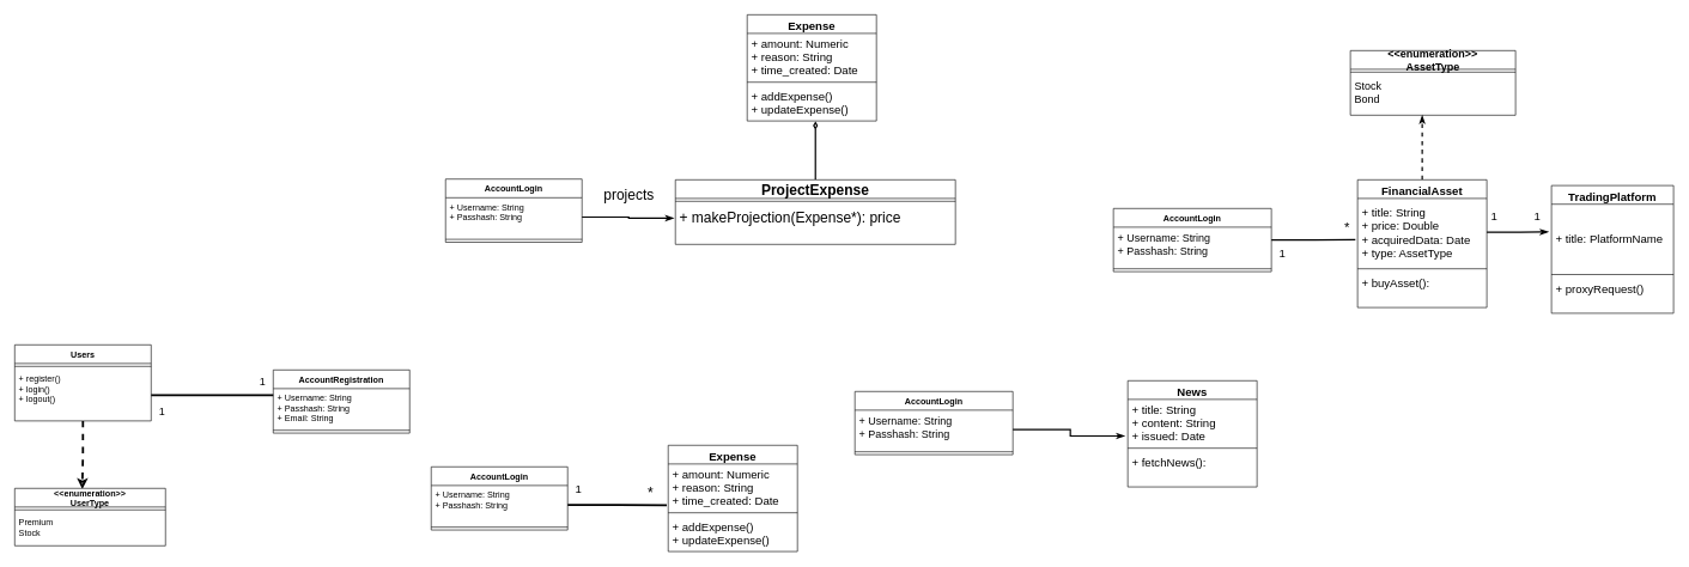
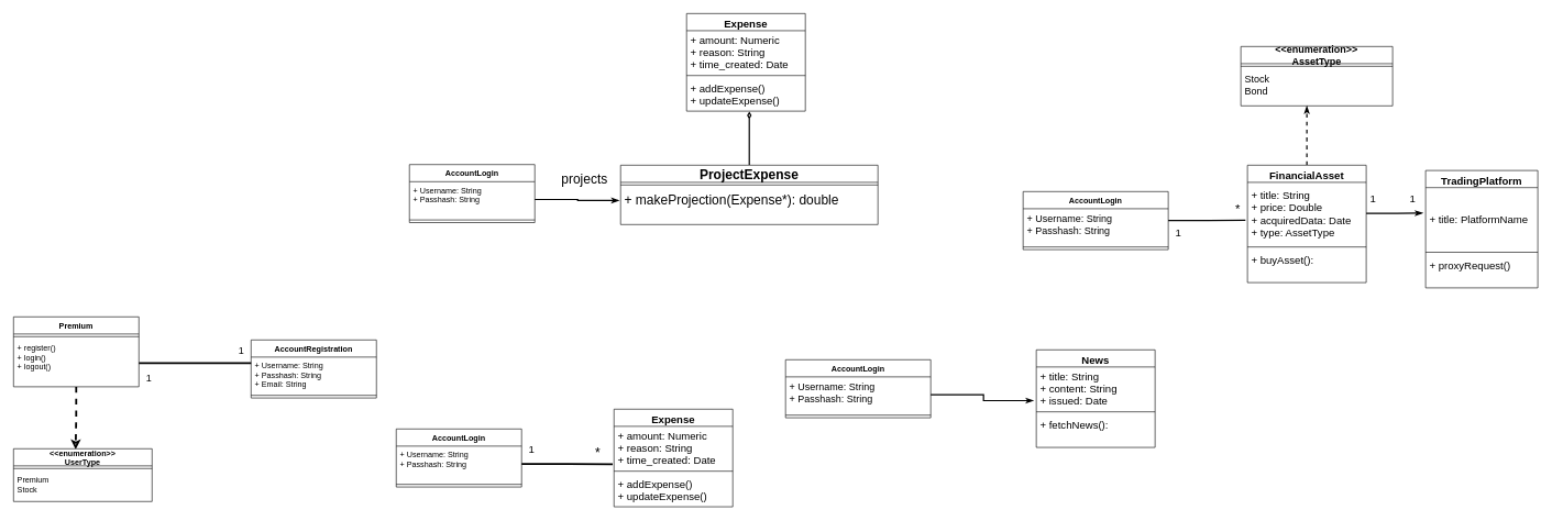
- <mxCell id="37" value="projects" style="text;html=1;align=center;verticalAlign=middle;resizable=0;points=[];autosize=1;strokeColor=none;fillColor=none;fontSize=20;" vertex="1" parent="1"><mxGeometry x="830" y="250" width="90" height="40" as="geometry" /></mxCell>
+ <mxCell id="37" value="projects" style="text;html=1;align=center;verticalAlign=middle;resizable=0;points=[];autosize=1;strokeColor=none;fillColor=none;fontSize=20;" vertex="1" parent="1"><mxGeometry x="840" y="250" width="90" height="40" as="geometry" /></mxCell>
- <mxCell id="31" value="+ makeProjection(Expense*): price&#10;" style="text;strokeColor=none;fillColor=none;align=left;verticalAlign=top;spacingLeft=4;spacingRight=4;overflow=hidden;rotatable=0;points=[[0,0.5],[1,0.5]];portConstraint=eastwest;fontSize=20;" vertex="1" parent="29"><mxGeometry y="34" width="390" height="56" as="geometry" /></mxCell>
+ <mxCell id="31" value="+ makeProjection(Expense*): double&#10;" style="text;strokeColor=none;fillColor=none;align=left;verticalAlign=top;spacingLeft=4;spacingRight=4;overflow=hidden;rotatable=0;points=[[0,0.5],[1,0.5]];portConstraint=eastwest;fontSize=20;" vertex="1" parent="29"><mxGeometry y="34" width="390" height="56" as="geometry" /></mxCell>
- <mxCell id="3" value="Users" style="swimlane;fontStyle=1;align=center;verticalAlign=top;childLayout=stackLayout;horizontal=1;startSize=26;horizontalStack=0;resizeParent=1;resizeParentMax=0;resizeLast=0;collapsible=1;marginBottom=0;" vertex="1" parent="1"><mxGeometry x="20" y="480" width="190" height="106" as="geometry" /></mxCell>
+ <mxCell id="3" value="Premium" style="swimlane;fontStyle=1;align=center;verticalAlign=top;childLayout=stackLayout;horizontal=1;startSize=26;horizontalStack=0;resizeParent=1;resizeParentMax=0;resizeLast=0;collapsible=1;marginBottom=0;" vertex="1" parent="1"><mxGeometry x="20" y="480" width="190" height="106" as="geometry" /></mxCell>
